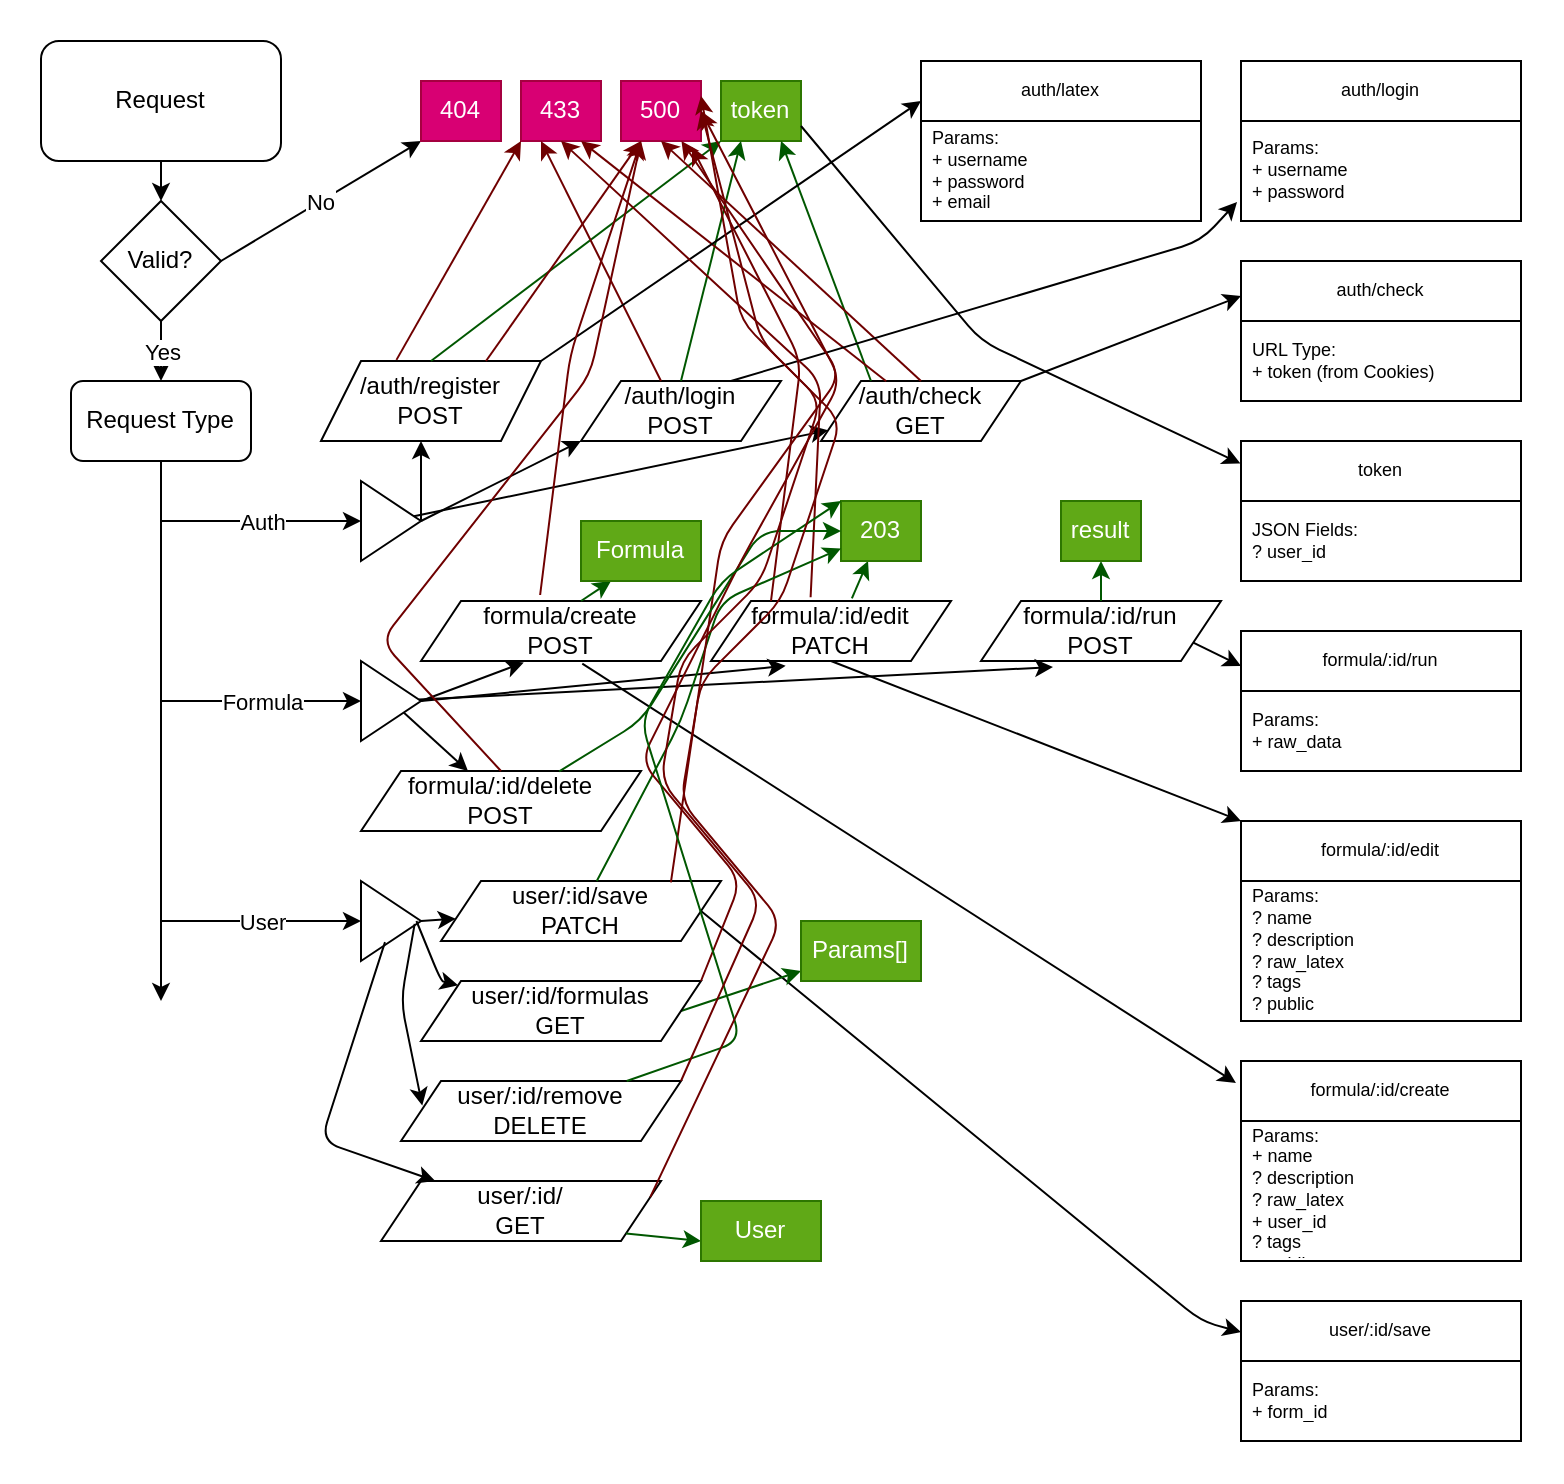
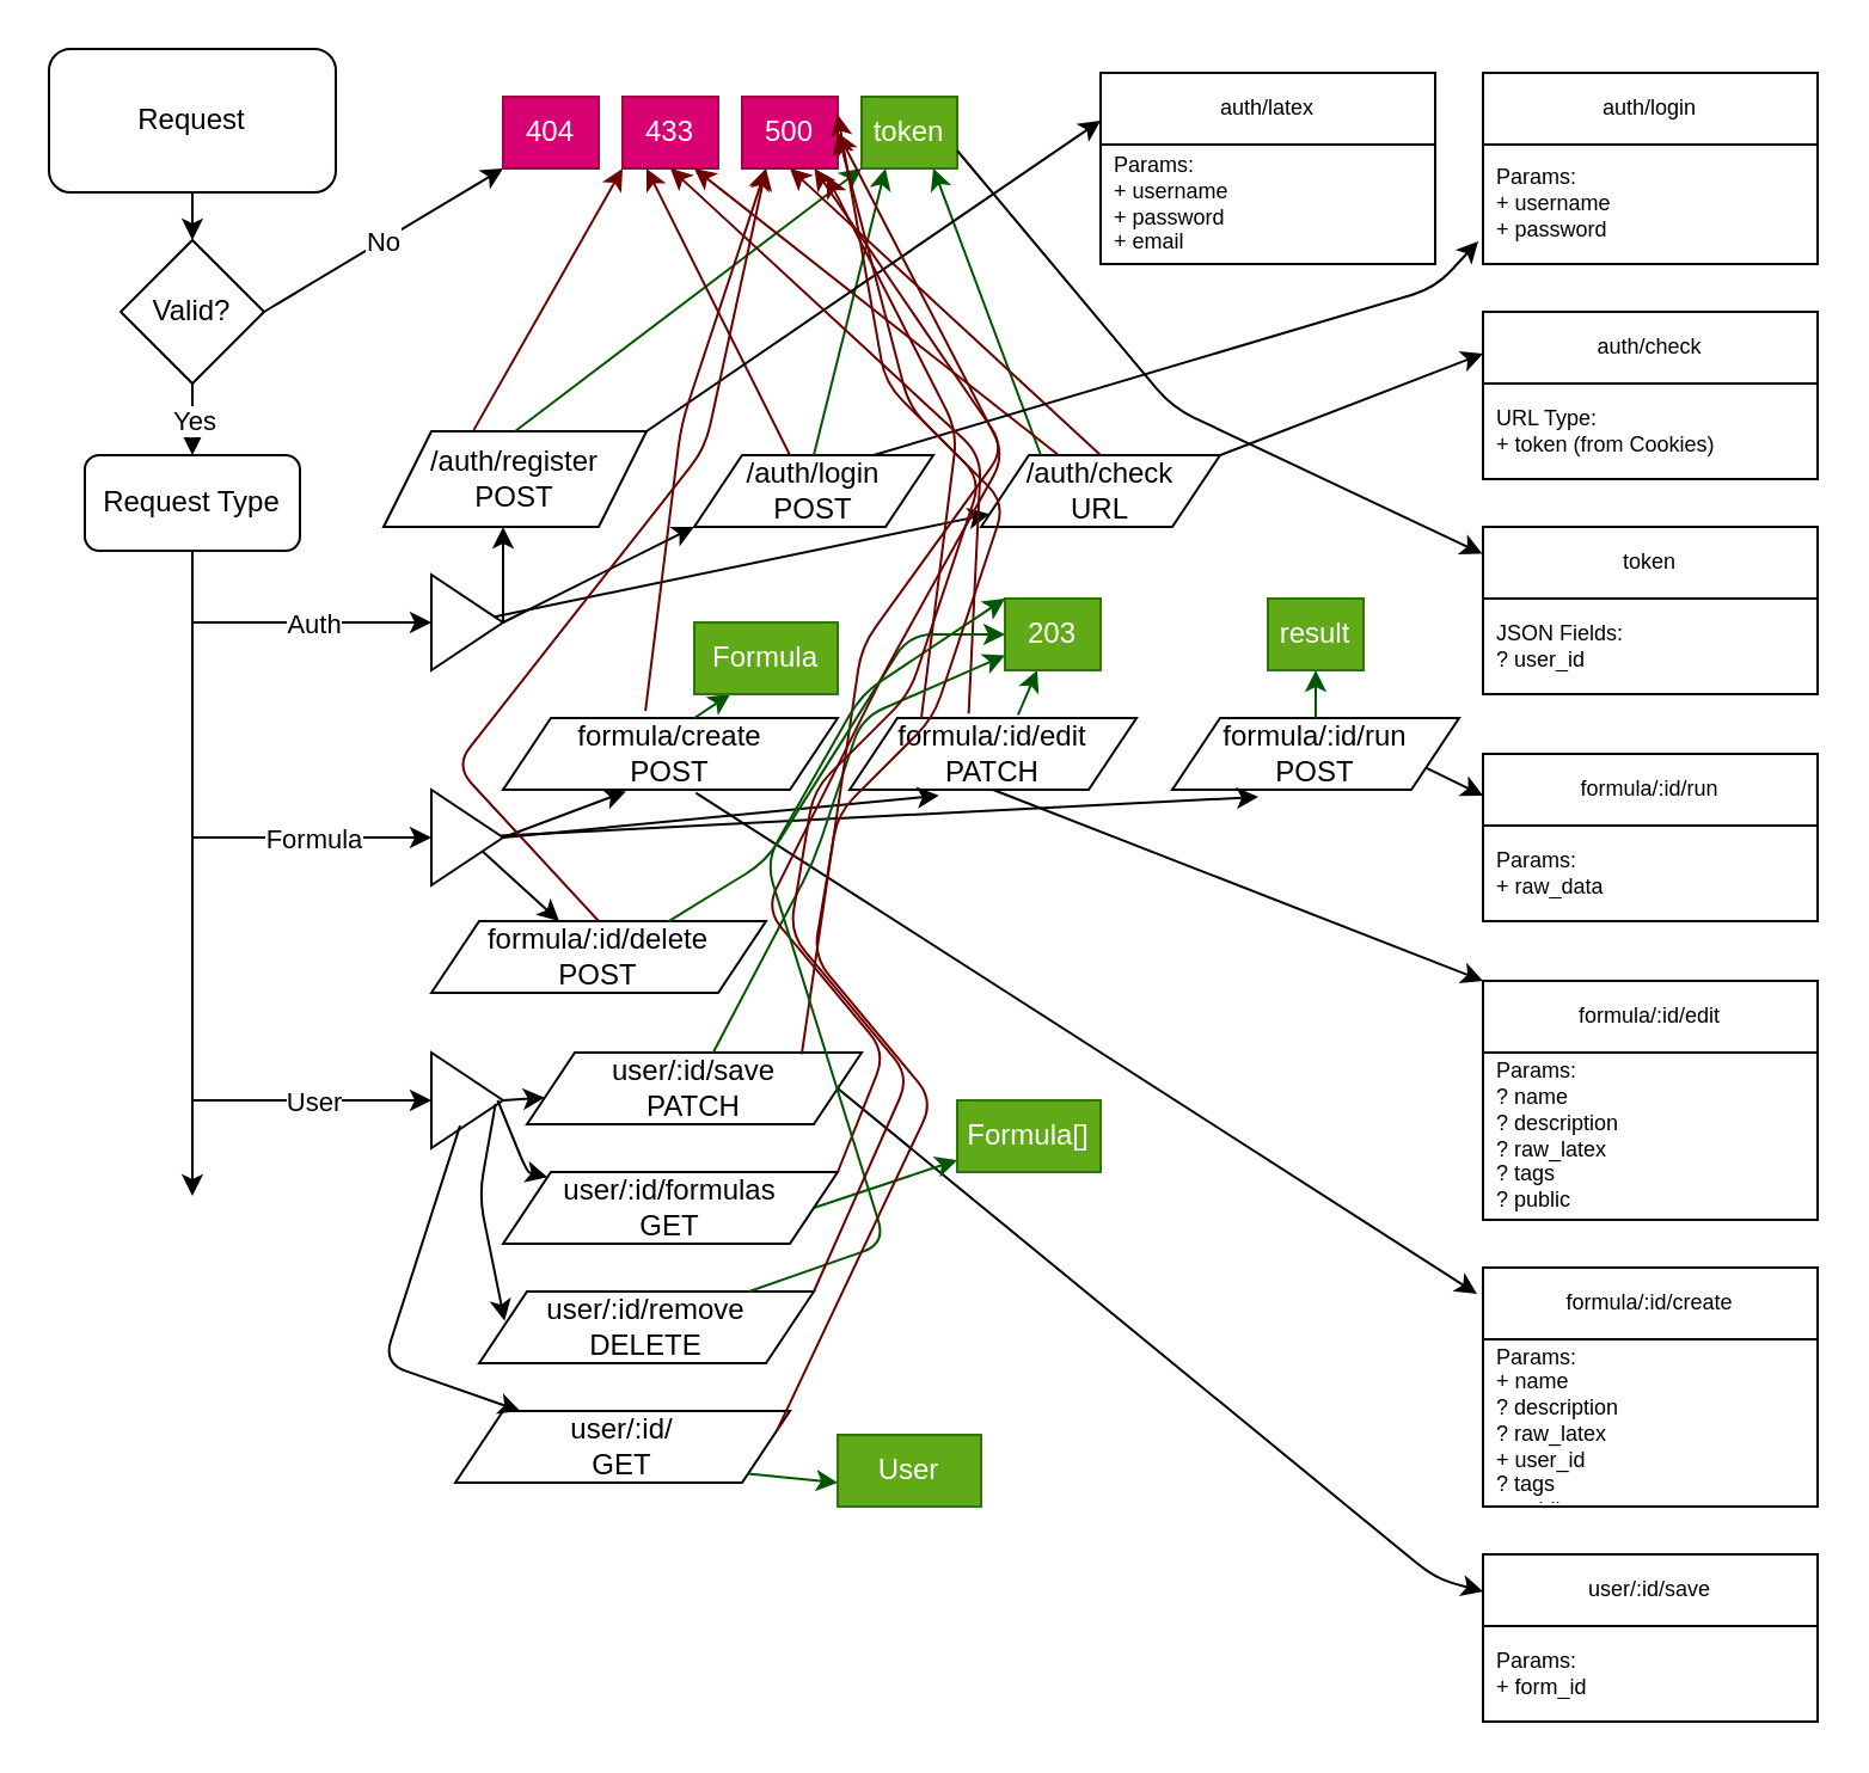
- <mxCell id="28" value="" style="endArrow=classic;html=1;fillColor=#a20025;strokeColor=#6F0000;exitX=0.75;exitY=0;exitDx=0;exitDy=0;entryX=0.25;entryY=1;entryDx=0;entryDy=0;" parent="1" source="18" target="22" edge="1"><mxGeometry width="50" height="50" relative="1" as="geometry"><mxPoint x="214.3" y="199.58" as="sourcePoint" /><mxPoint x="270" y="80" as="targetPoint" /></mxGeometry></mxCell>
- <mxCell id="20" value="/auth/check&lt;br&gt;GET" style="shape=parallelogram;perimeter=parallelogramPerimeter;whiteSpace=wrap;html=1;fixedSize=1;" parent="1" vertex="1"><mxGeometry x="410" y="190" width="100" height="30" as="geometry" /></mxCell>
+ <mxCell id="20" value="/auth/check&lt;br&gt;URL" style="shape=parallelogram;perimeter=parallelogramPerimeter;whiteSpace=wrap;html=1;fixedSize=1;" parent="1" vertex="1"><mxGeometry x="410" y="190" width="100" height="30" as="geometry" /></mxCell>
- <mxCell id="88" value="Params[]" style="rounded=0;whiteSpace=wrap;html=1;fillColor=#60a917;fontColor=#ffffff;strokeColor=#2D7600;" parent="1" vertex="1"><mxGeometry x="400" y="460" width="60" height="30" as="geometry" /></mxCell>
+ <mxCell id="88" value="Formula[]" style="rounded=0;whiteSpace=wrap;html=1;fillColor=#60a917;fontColor=#ffffff;strokeColor=#2D7600;" parent="1" vertex="1"><mxGeometry x="400" y="460" width="60" height="30" as="geometry" /></mxCell>
